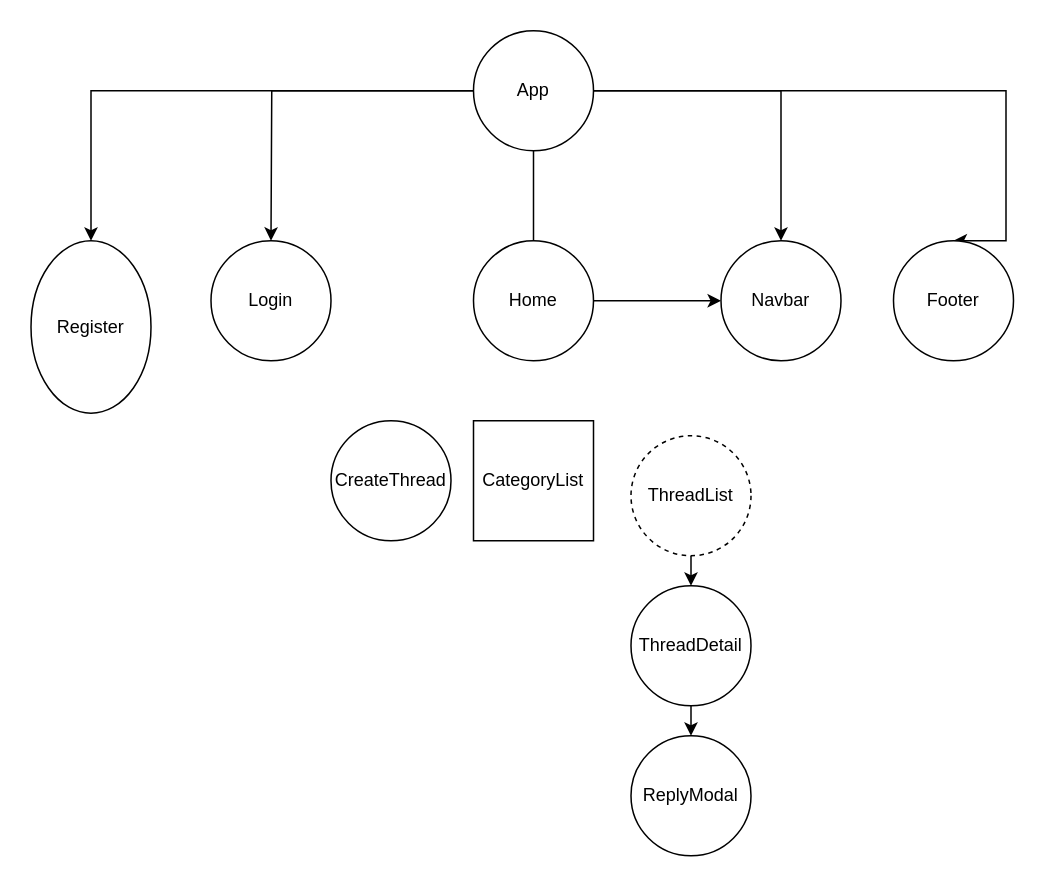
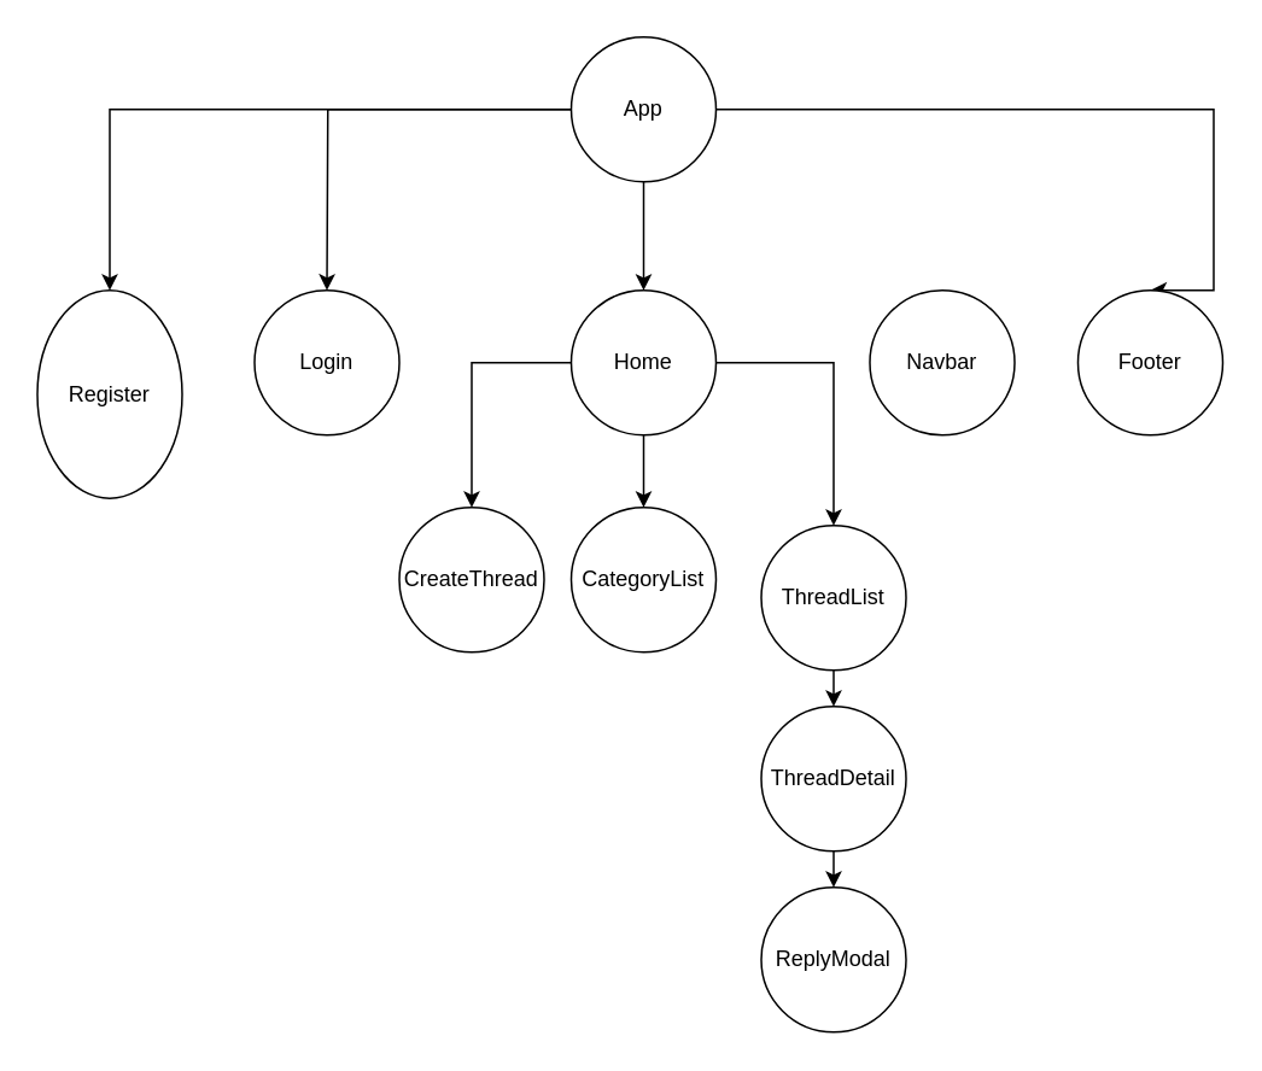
- <mxCell id="3" style="edgeStyle=orthogonalEdgeStyle;rounded=0;orthogonalLoop=1;jettySize=auto;html=1;exitX=1;exitY=0.5;exitDx=0;exitDy=0;entryX=0.5;entryY=0;entryDx=0;entryDy=0;" parent="1" source="7" target="12" edge="1"><mxGeometry relative="1" as="geometry"><Array as="points"><mxPoint x="520" y="60" /></Array></mxGeometry></mxCell>
- <mxCell id="2" style="edgeStyle=orthogonalEdgeStyle;rounded=0;orthogonalLoop=1;jettySize=auto;html=1;exitX=0.5;exitY=1;exitDx=0;exitDy=0;entryX=0.5;entryY=0;entryDx=0;entryDy=0;endArrow=none;" parent="1" source="7" target="11" edge="1"><mxGeometry relative="1" as="geometry" /></mxCell>
+ <mxCell id="2" style="edgeStyle=orthogonalEdgeStyle;rounded=0;orthogonalLoop=1;jettySize=auto;html=1;exitX=0.5;exitY=1;exitDx=0;exitDy=0;entryX=0.5;entryY=0;entryDx=0;entryDy=0;" parent="1" source="7" target="11" edge="1"><mxGeometry relative="1" as="geometry" /></mxCell>
- <mxCell id="8" style="edgeStyle=orthogonalEdgeStyle;rounded=0;orthogonalLoop=1;jettySize=auto;html=1;exitX=1;exitY=0.5;exitDx=0;exitDy=0;" edge="1" parent="1" source="11" target="12"><mxGeometry relative="1" as="geometry" /></mxCell>
+ <mxCell id="8" style="edgeStyle=orthogonalEdgeStyle;rounded=0;orthogonalLoop=1;jettySize=auto;html=1;exitX=1;exitY=0.5;exitDx=0;exitDy=0;entryX=0.5;entryY=0;entryDx=0;entryDy=0;" edge="1" parent="1" source="11" target="18"><mxGeometry relative="1" as="geometry" /></mxCell>
+ <mxCell id="9" style="edgeStyle=orthogonalEdgeStyle;rounded=0;orthogonalLoop=1;jettySize=auto;html=1;exitX=0;exitY=0.5;exitDx=0;exitDy=0;entryX=0.5;entryY=0;entryDx=0;entryDy=0;" edge="1" parent="1" source="11" target="16"><mxGeometry relative="1" as="geometry" /></mxCell>
+ <mxCell id="10" style="edgeStyle=orthogonalEdgeStyle;rounded=0;orthogonalLoop=1;jettySize=auto;html=1;exitX=0.5;exitY=1;exitDx=0;exitDy=0;entryX=0.5;entryY=0;entryDx=0;entryDy=0;" edge="1" parent="1" source="11" target="22"><mxGeometry relative="1" as="geometry" /></mxCell>
- <mxCell id="22" value="CategoryList" style="whiteSpace=wrap;html=1;aspect=fixed;rounded=0;" vertex="1" parent="1"><mxGeometry x="315" y="280" width="80" height="80" as="geometry" /></mxCell>
+ <mxCell id="22" value="CategoryList" style="ellipse;whiteSpace=wrap;html=1;aspect=fixed;" vertex="1" parent="1"><mxGeometry x="315" y="280" width="80" height="80" as="geometry" /></mxCell>
- <mxCell id="18" value="ThreadList" style="ellipse;whiteSpace=wrap;html=1;aspect=fixed;dashed=1;" vertex="1" parent="1"><mxGeometry x="420" y="290" width="80" height="80" as="geometry" /></mxCell>
+ <mxCell id="18" value="ThreadList" style="ellipse;whiteSpace=wrap;html=1;aspect=fixed;" vertex="1" parent="1"><mxGeometry x="420" y="290" width="80" height="80" as="geometry" /></mxCell>
